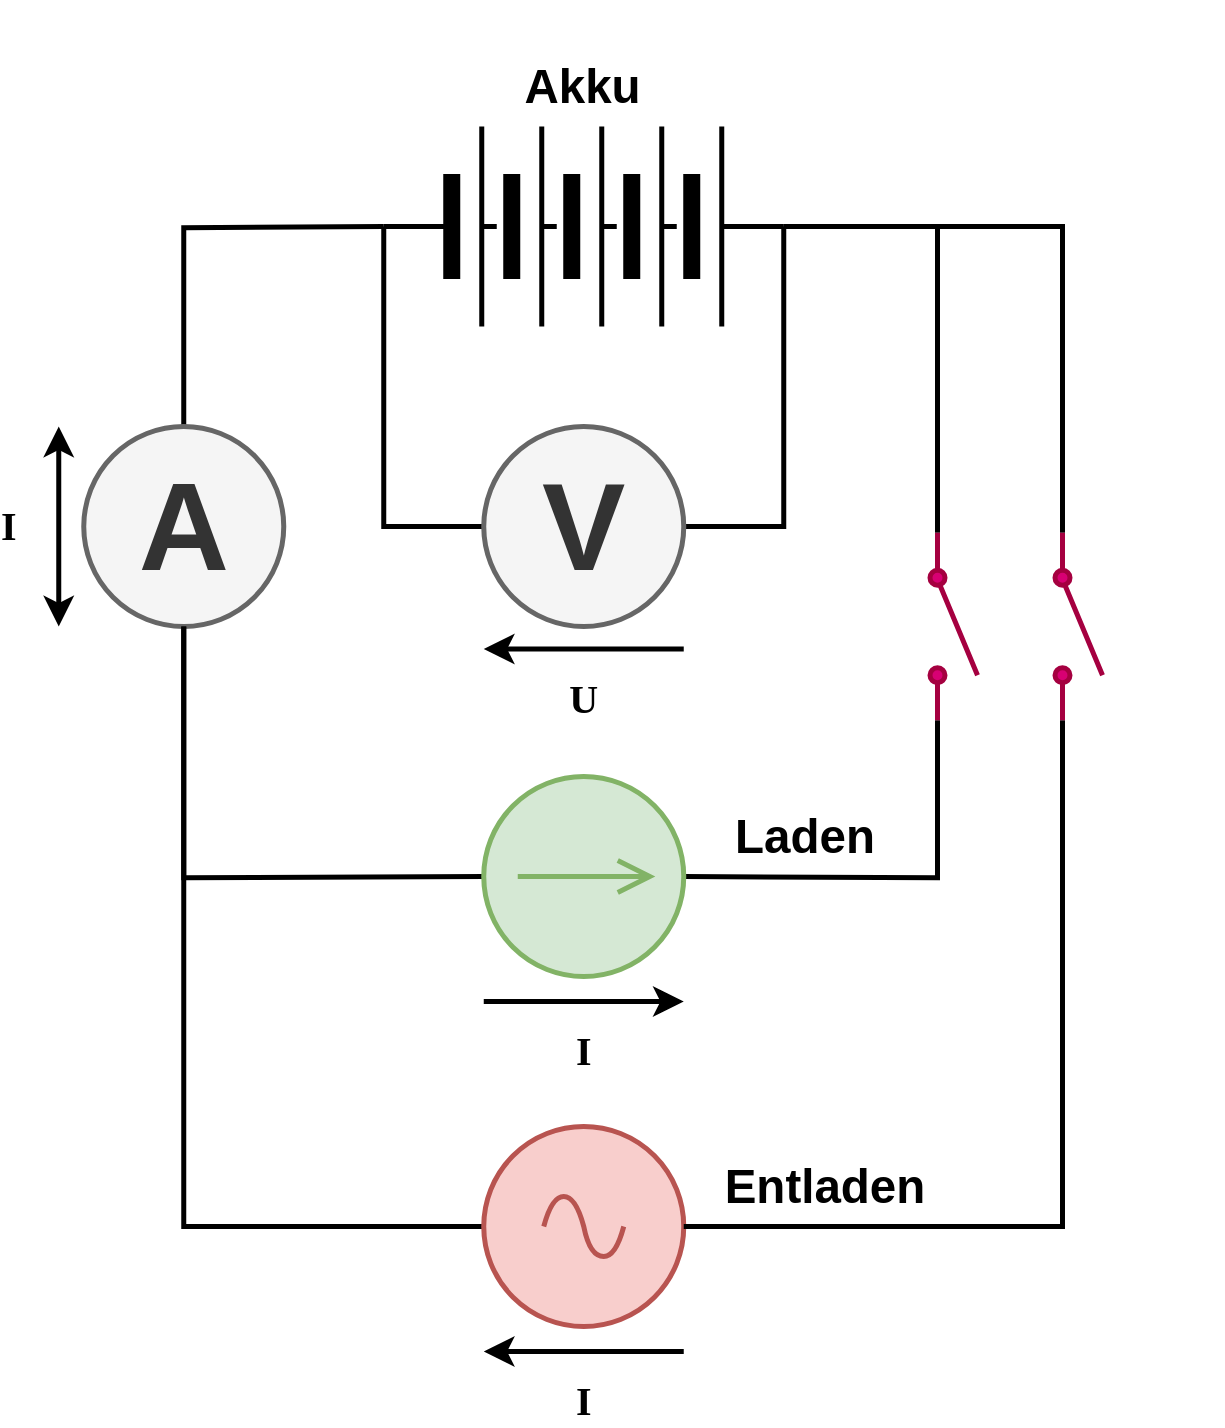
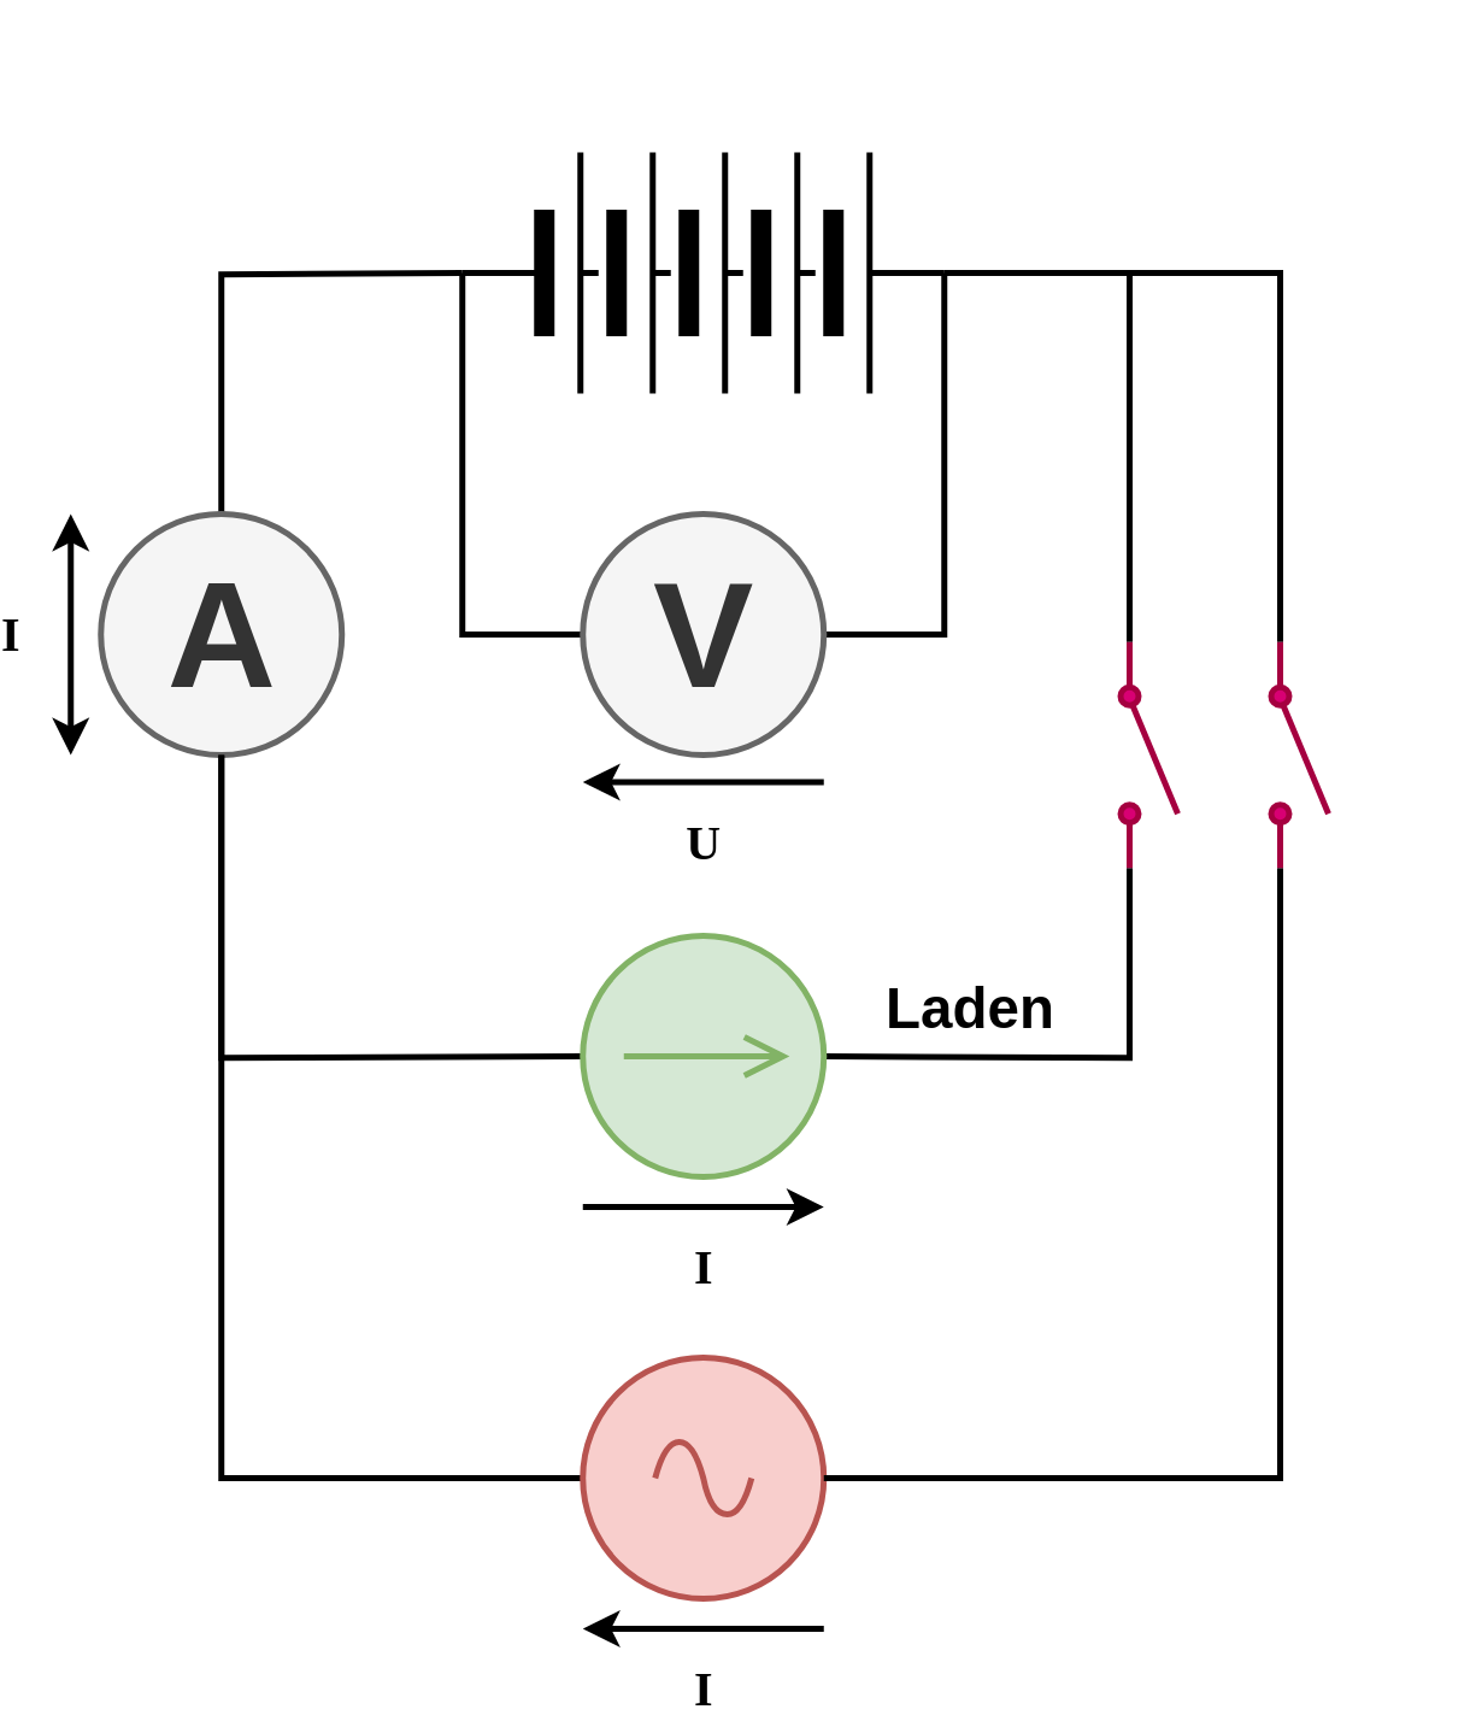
- <mxCell id="21" value="&lt;font style=&quot;font-size: 19px;&quot;&gt;Akku&lt;/font&gt;" style="text;html=1;strokeColor=none;fillColor=none;align=center;verticalAlign=middle;whiteSpace=wrap;rounded=0;strokeWidth=2;fontStyle=1" parent="1" vertex="1"><mxGeometry x="190" y="20" width="80" height="30" as="geometry" /></mxCell>
- <mxCell id="22" value="&lt;font style=&quot;font-size: 19px;&quot;&gt;Entladen&lt;/font&gt;" style="text;html=1;strokeColor=none;fillColor=none;align=center;verticalAlign=middle;whiteSpace=wrap;rounded=0;strokeWidth=2;fontStyle=1" parent="1" vertex="1"><mxGeometry x="277" y="460" width="100" height="30" as="geometry" /></mxCell>
